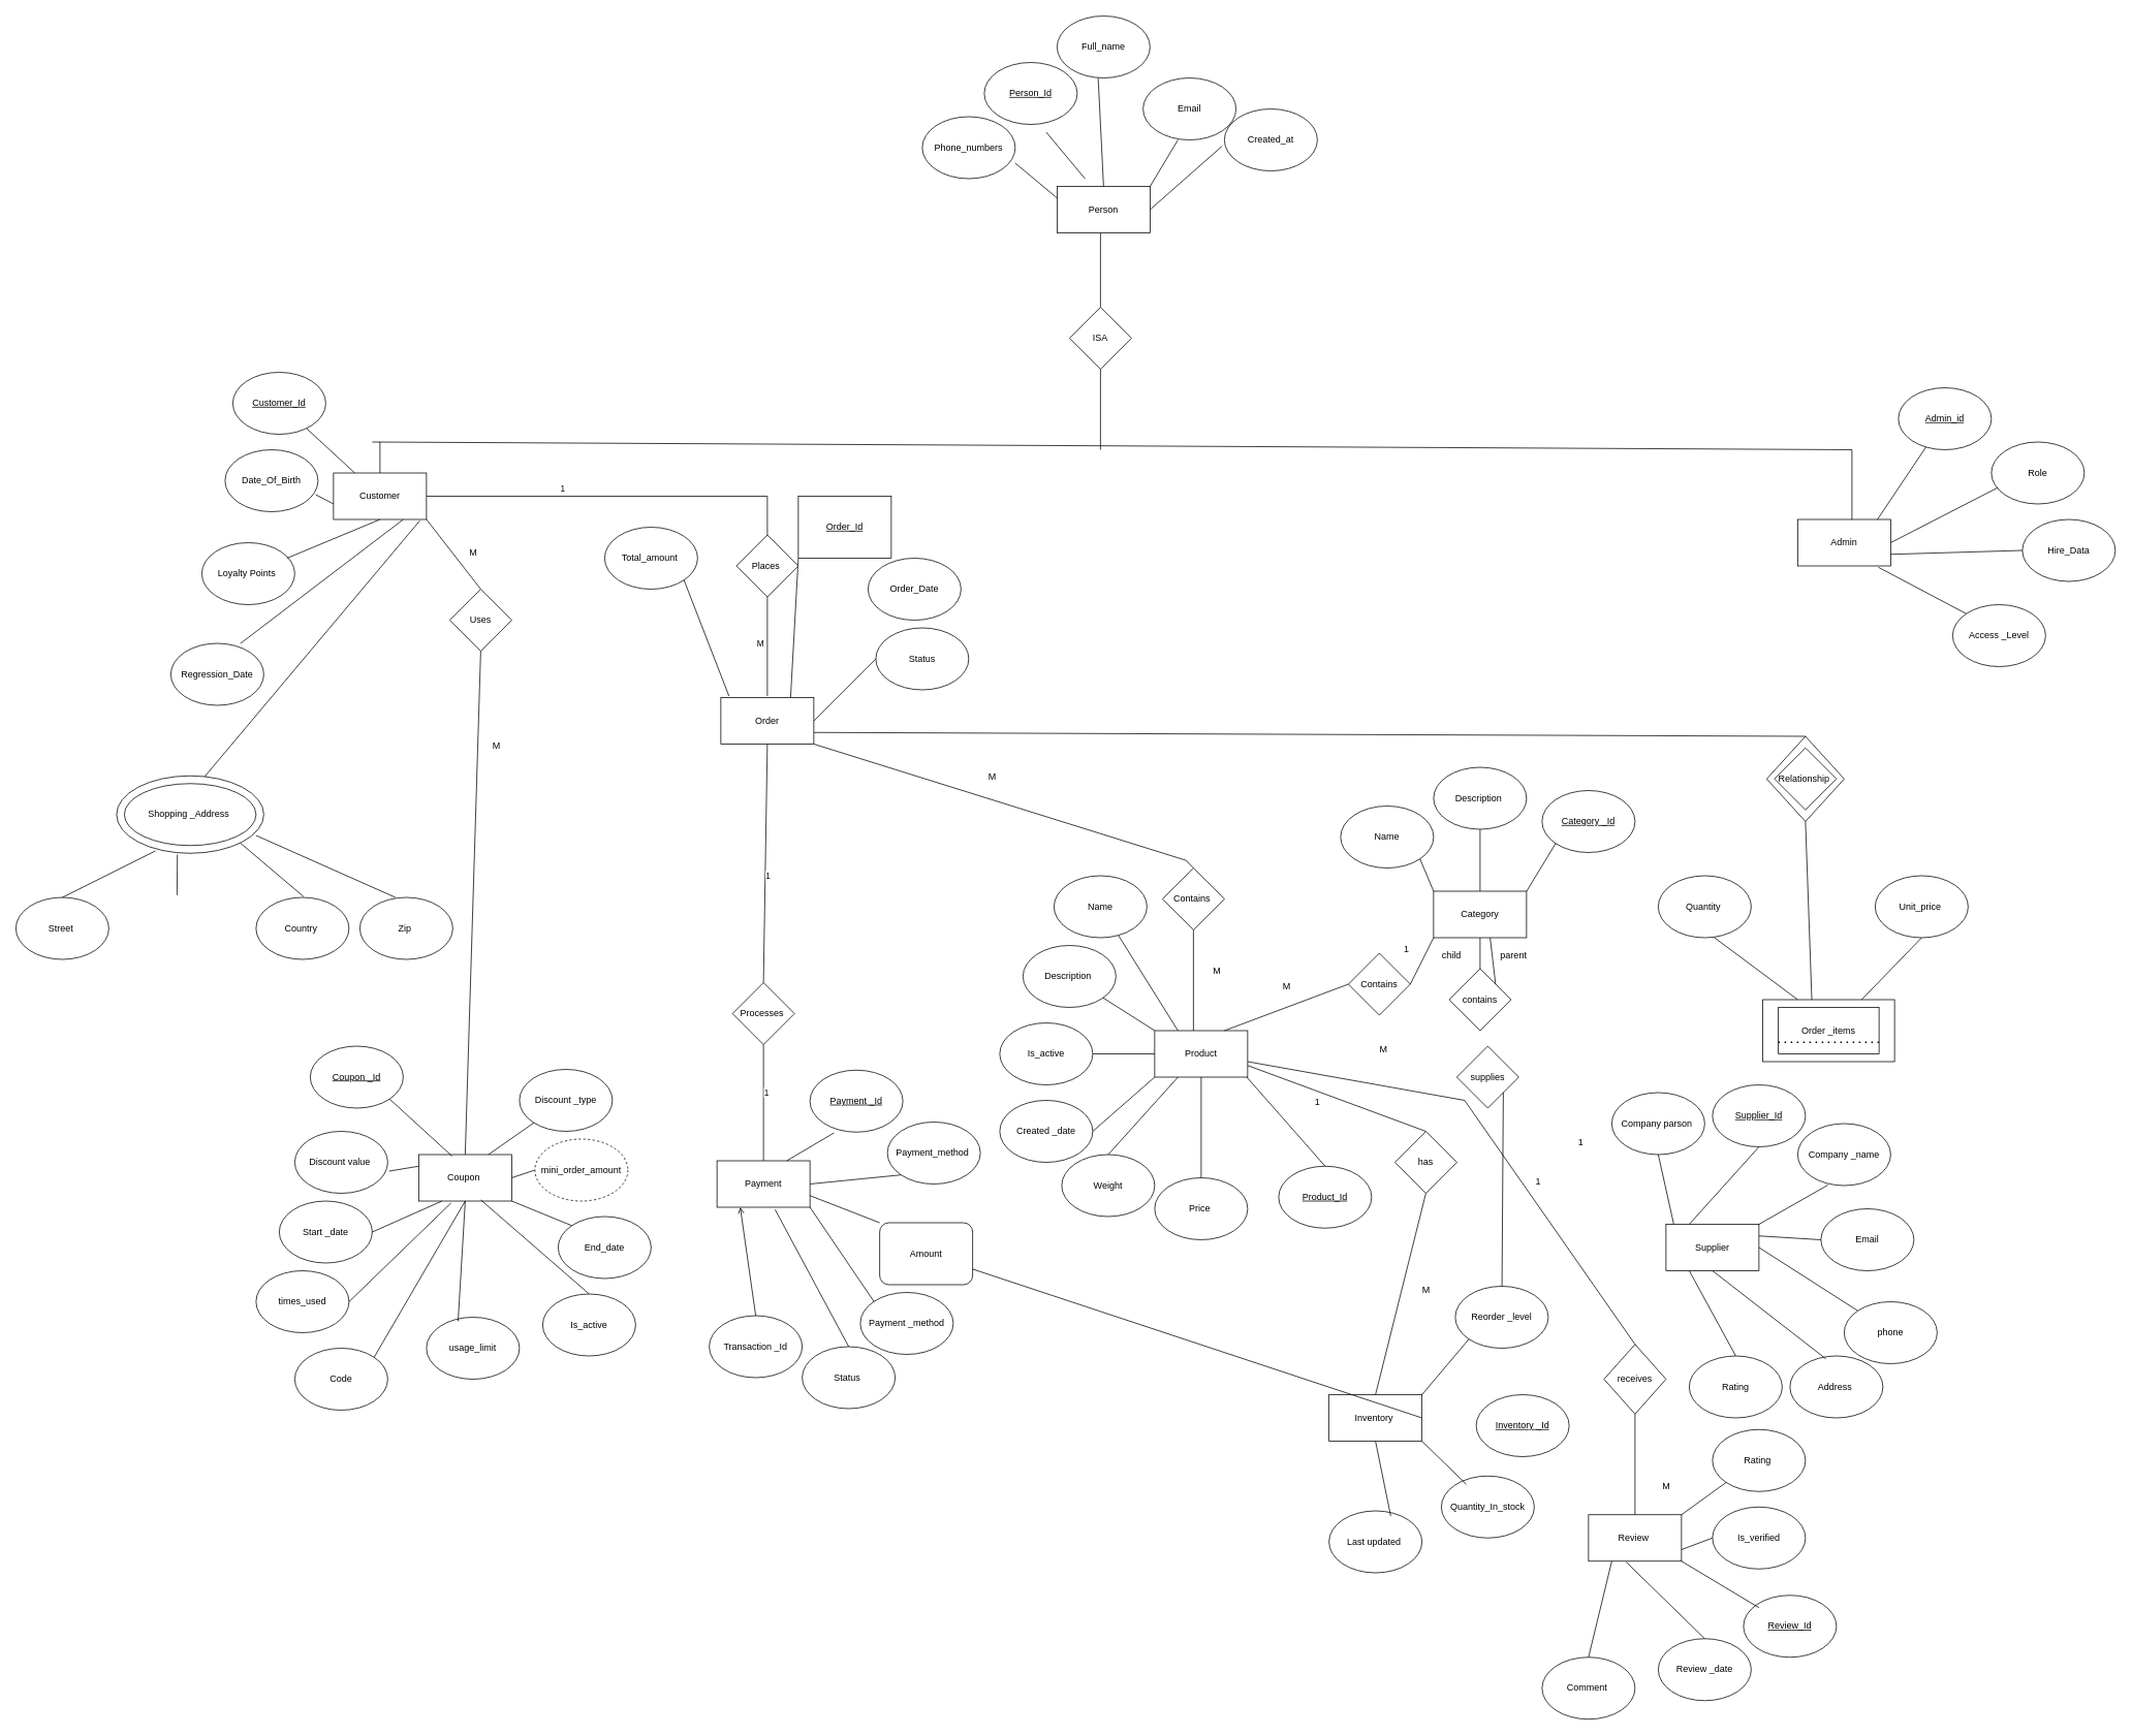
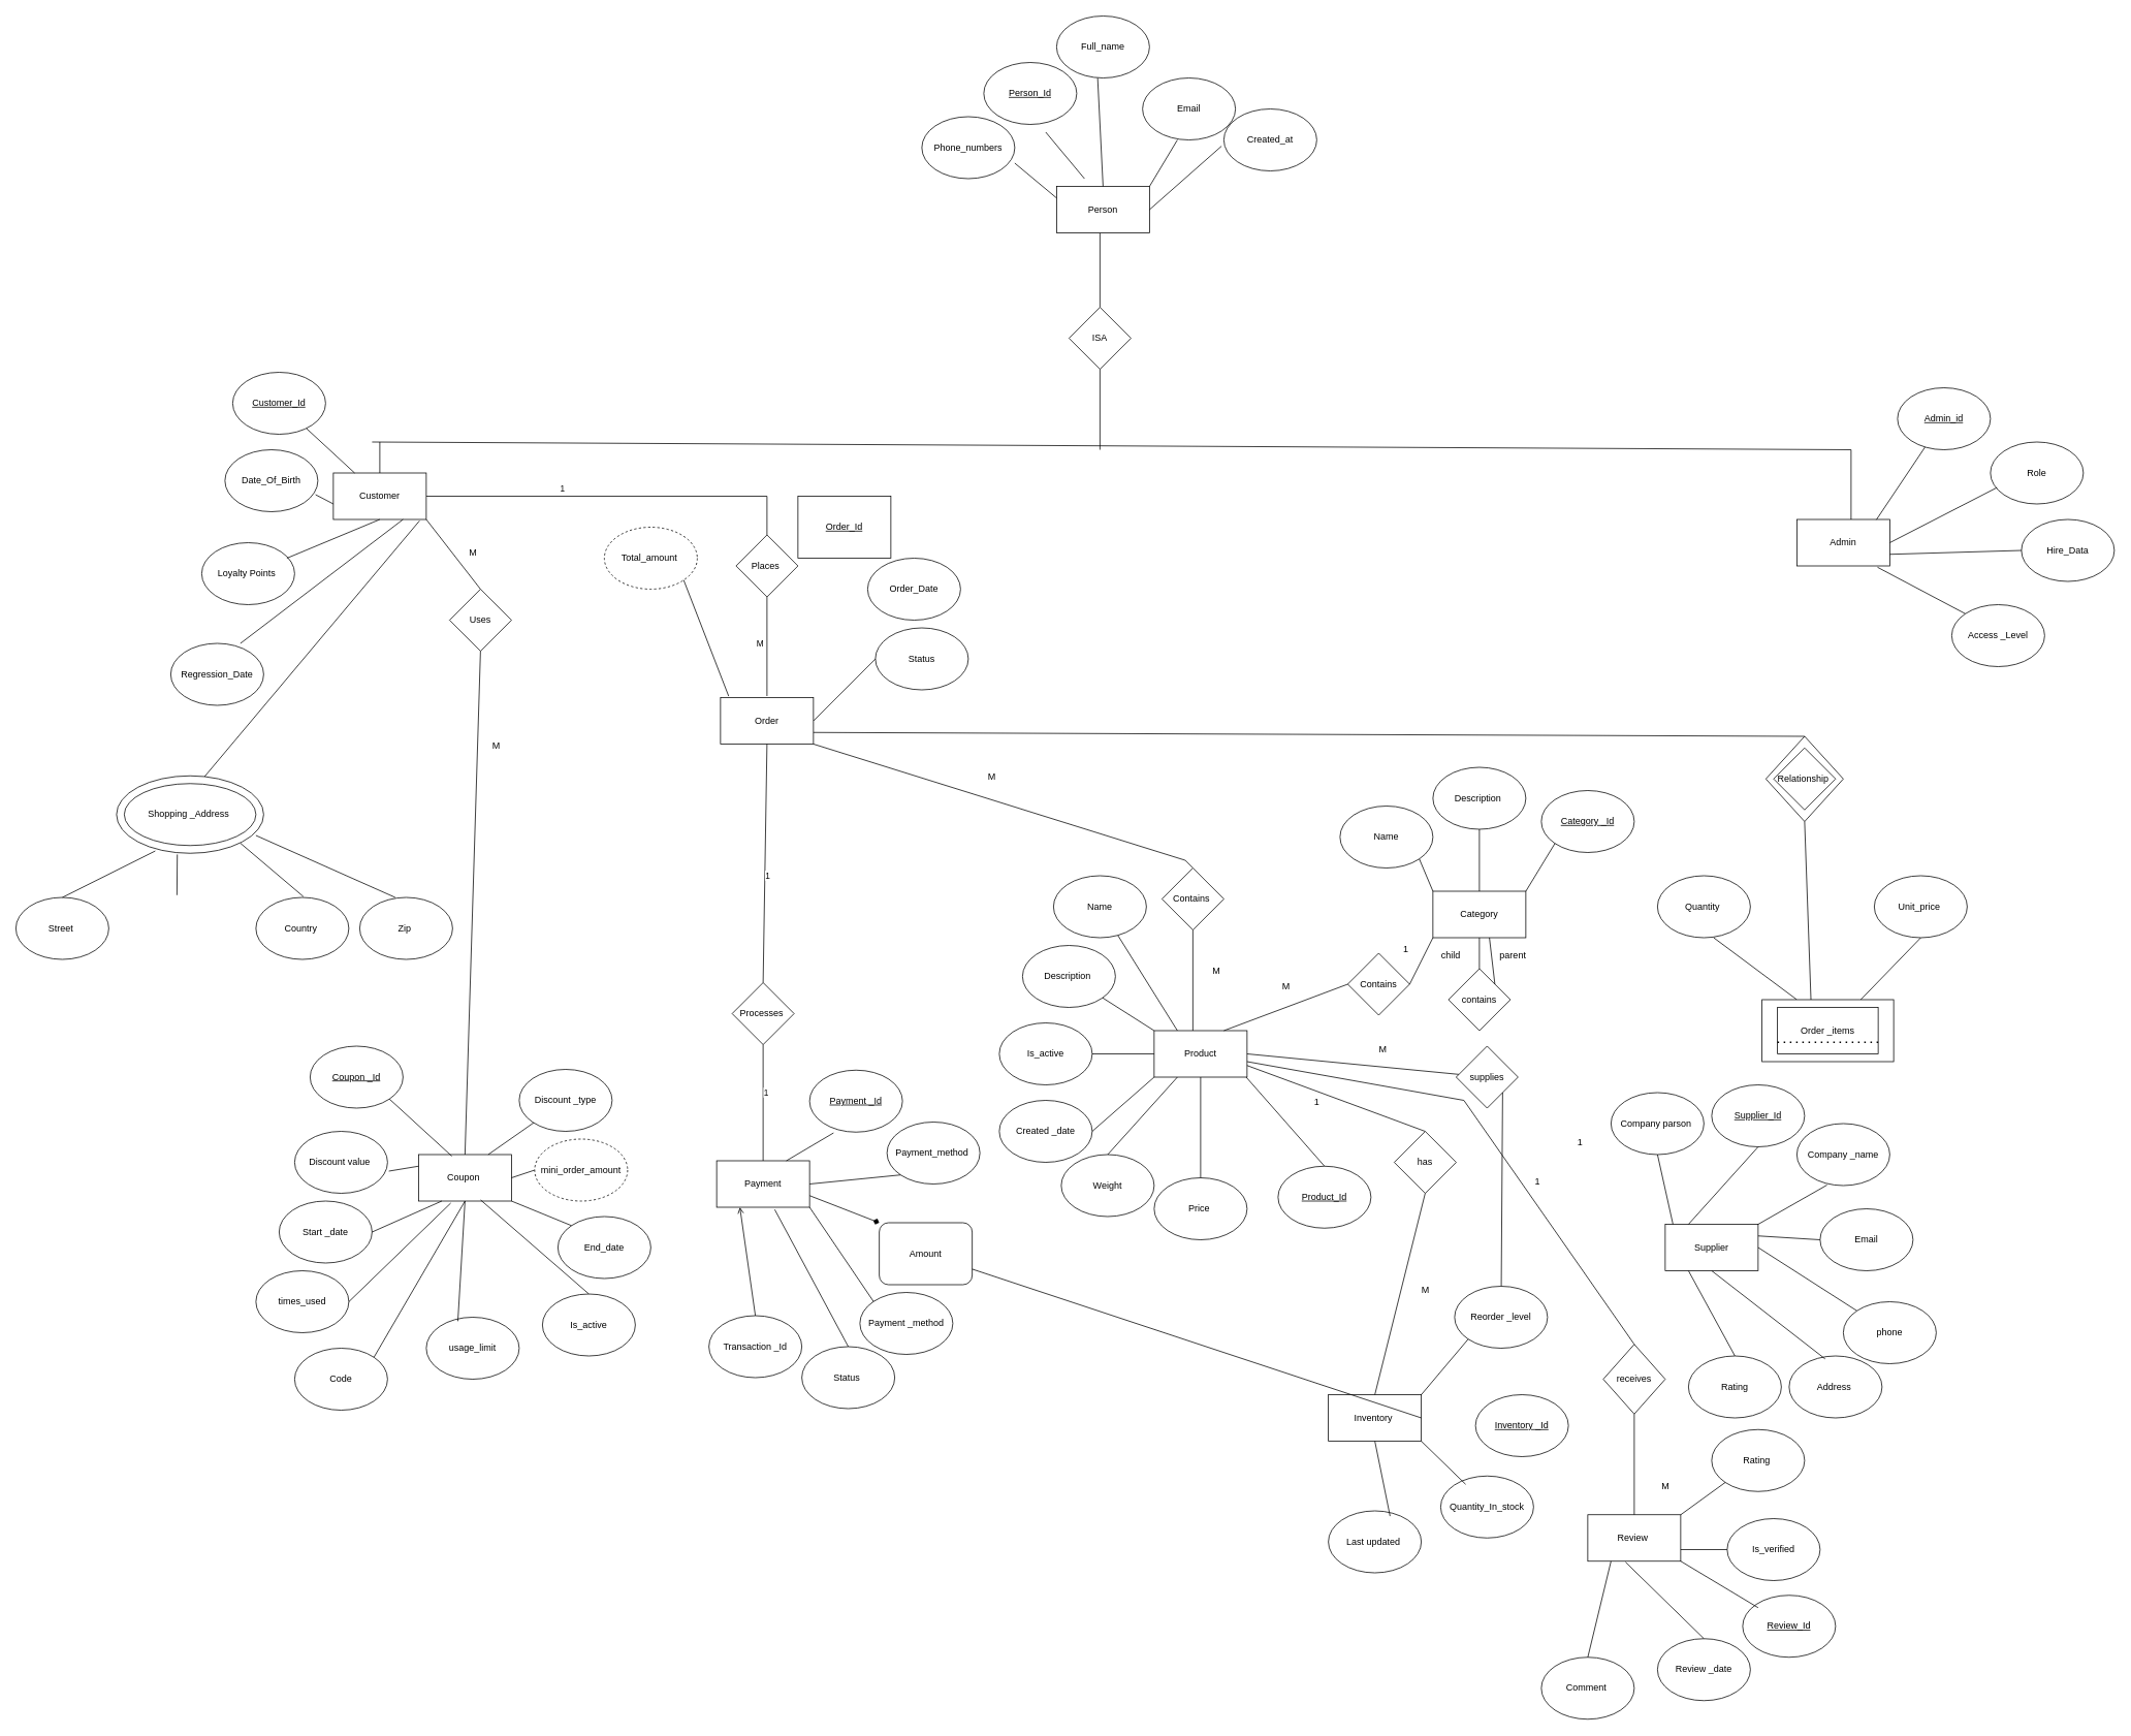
- <mxCell id="74" value="Total_amount&amp;nbsp;" style="ellipse;whiteSpace=wrap;html=1;container=0;" parent="1" vertex="1"><mxGeometry x="780" y="680" width="120" height="80" as="geometry" /></mxCell>
+ <mxCell id="74" value="Total_amount&amp;nbsp;" style="ellipse;whiteSpace=wrap;html=1;container=0;dashed=1;" parent="1" vertex="1"><mxGeometry x="780" y="680" width="120" height="80" as="geometry" /></mxCell>
- <mxCell id="27" value="" style="endArrow=none;html=1;rounded=0;entryX=0;entryY=1;entryDx=0;entryDy=0;exitX=0.75;exitY=0;exitDx=0;exitDy=0;" parent="1" source="29" target="78" edge="1"><mxGeometry width="50" height="50" relative="1" as="geometry"><mxPoint x="1580" y="1320" as="sourcePoint" /><mxPoint x="1510" y="1010" as="targetPoint" /></mxGeometry></mxCell>
+ <mxCell id="121" value="" style="endArrow=none;html=1;rounded=0;exitX=1;exitY=0.5;exitDx=0;exitDy=0;" parent="1" source="86" target="122" edge="1"><mxGeometry width="50" height="50" relative="1" as="geometry"><mxPoint x="2110" y="1190" as="sourcePoint" /><mxPoint x="1920" y="1360" as="targetPoint" /></mxGeometry></mxCell>
- <mxCell id="60" value="" style="endArrow=none;html=1;rounded=0;exitX=1;exitY=0.75;exitDx=0;exitDy=0;entryX=0;entryY=0;entryDx=0;entryDy=0;" parent="44" source="45" target="51" edge="1"><mxGeometry width="50" height="50" relative="1" as="geometry"><mxPoint x="460" y="360" as="sourcePoint" /><mxPoint x="510" y="310" as="targetPoint" /></mxGeometry></mxCell>
+ <mxCell id="60" value="" style="endArrow=diamond;html=1;rounded=0;exitX=1;exitY=0.75;exitDx=0;exitDy=0;entryX=0;entryY=0;entryDx=0;entryDy=0;" parent="44" source="45" target="51" edge="1"><mxGeometry width="50" height="50" relative="1" as="geometry"><mxPoint x="460" y="360" as="sourcePoint" /><mxPoint x="510" y="310" as="targetPoint" /></mxGeometry></mxCell>
- <mxCell id="193" value="Is_verified" style="ellipse;whiteSpace=wrap;html=1;container=0;" parent="187" vertex="1"><mxGeometry x="160" y="210" width="120" height="80" as="geometry" /></mxCell>
+ <mxCell id="193" value="Is_verified" style="ellipse;whiteSpace=wrap;html=1;container=0;" parent="187" vertex="1"><mxGeometry x="180" y="225" width="120" height="80" as="geometry" /></mxCell>
